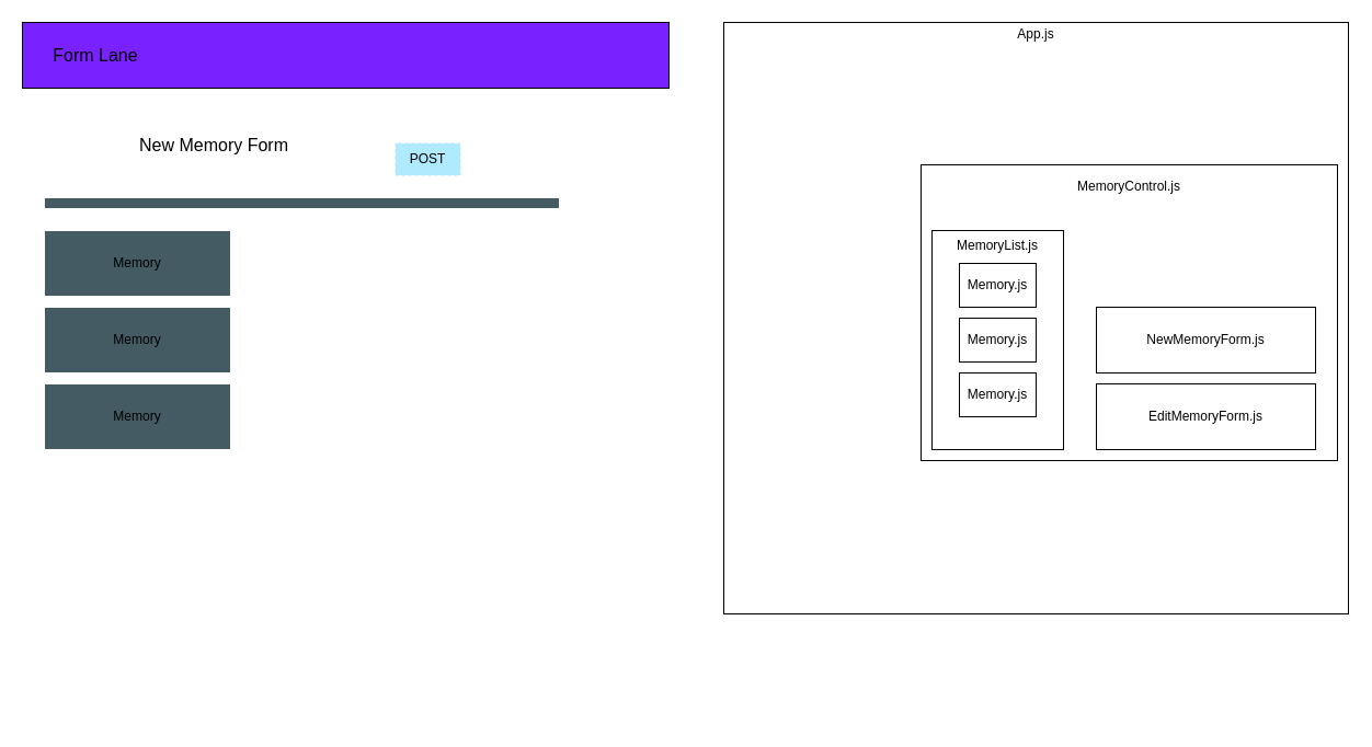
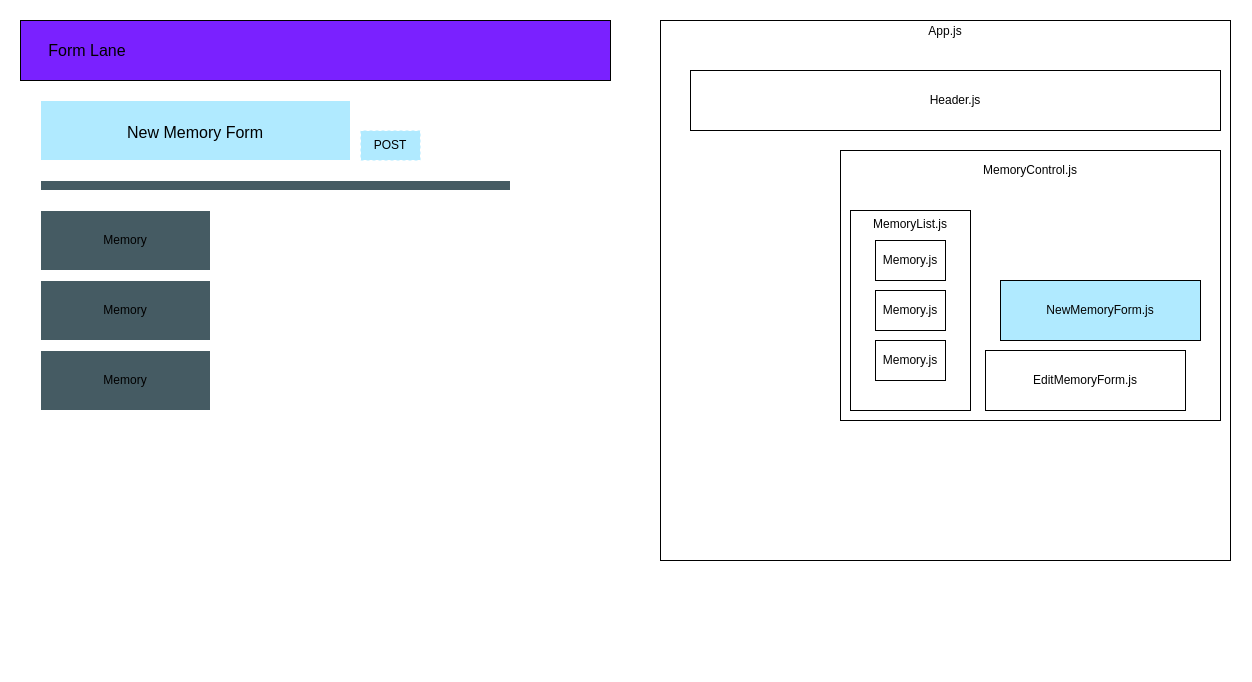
+ <mxCell id="11" value="&lt;font color=&quot;#030303&quot;&gt;Header.js&lt;/font&gt;" style="rounded=0;whiteSpace=wrap;html=1;strokeColor=#000000;fillColor=#FFFFFF;" vertex="1" parent="1"><mxGeometry x="690" y="70" width="530" height="60" as="geometry" /></mxCell>
- <mxCell id="4" value="&lt;font size=&quot;3&quot;&gt;New Memory Form&lt;/font&gt;" style="rounded=0;whiteSpace=wrap;html=1;fontSize=24;strokeColor=#FFFFFF;fillColor=#ffffff;shadow=0;" parent="1" vertex="1"><mxGeometry x="40" y="100" width="310" height="60" as="geometry" /></mxCell>
+ <mxCell id="4" value="&lt;font size=&quot;3&quot;&gt;New Memory Form&lt;/font&gt;" style="rounded=0;whiteSpace=wrap;html=1;fontSize=24;strokeColor=#FFFFFF;fillColor=#B0EAFF;shadow=0;" parent="1" vertex="1"><mxGeometry x="40" y="100" width="310" height="60" as="geometry" /></mxCell>
- <mxCell id="17" value="&lt;font color=&quot;#030303&quot;&gt;NewMemoryForm.js&lt;/font&gt;" style="rounded=0;whiteSpace=wrap;html=1;strokeColor=#000000;fillColor=#FFFFFF;" vertex="1" parent="1"><mxGeometry x="1000" y="280" width="200" height="60" as="geometry" /></mxCell>
+ <mxCell id="17" value="&lt;font color=&quot;#030303&quot;&gt;NewMemoryForm.js&lt;/font&gt;" style="rounded=0;whiteSpace=wrap;html=1;strokeColor=#000000;fillColor=#b0eaff;" vertex="1" parent="1"><mxGeometry x="1000" y="280" width="200" height="60" as="geometry" /></mxCell>
- <mxCell id="18" value="&lt;font color=&quot;#030303&quot;&gt;EditMemoryForm.js&lt;/font&gt;" style="rounded=0;whiteSpace=wrap;html=1;strokeColor=#000000;fillColor=#FFFFFF;" vertex="1" parent="1"><mxGeometry x="1000" y="350" width="200" height="60" as="geometry" /></mxCell>
+ <mxCell id="18" value="&lt;font color=&quot;#030303&quot;&gt;EditMemoryForm.js&lt;/font&gt;" style="rounded=0;whiteSpace=wrap;html=1;strokeColor=#000000;fillColor=#FFFFFF;" vertex="1" parent="1"><mxGeometry x="985" y="350" width="200" height="60" as="geometry" /></mxCell>
